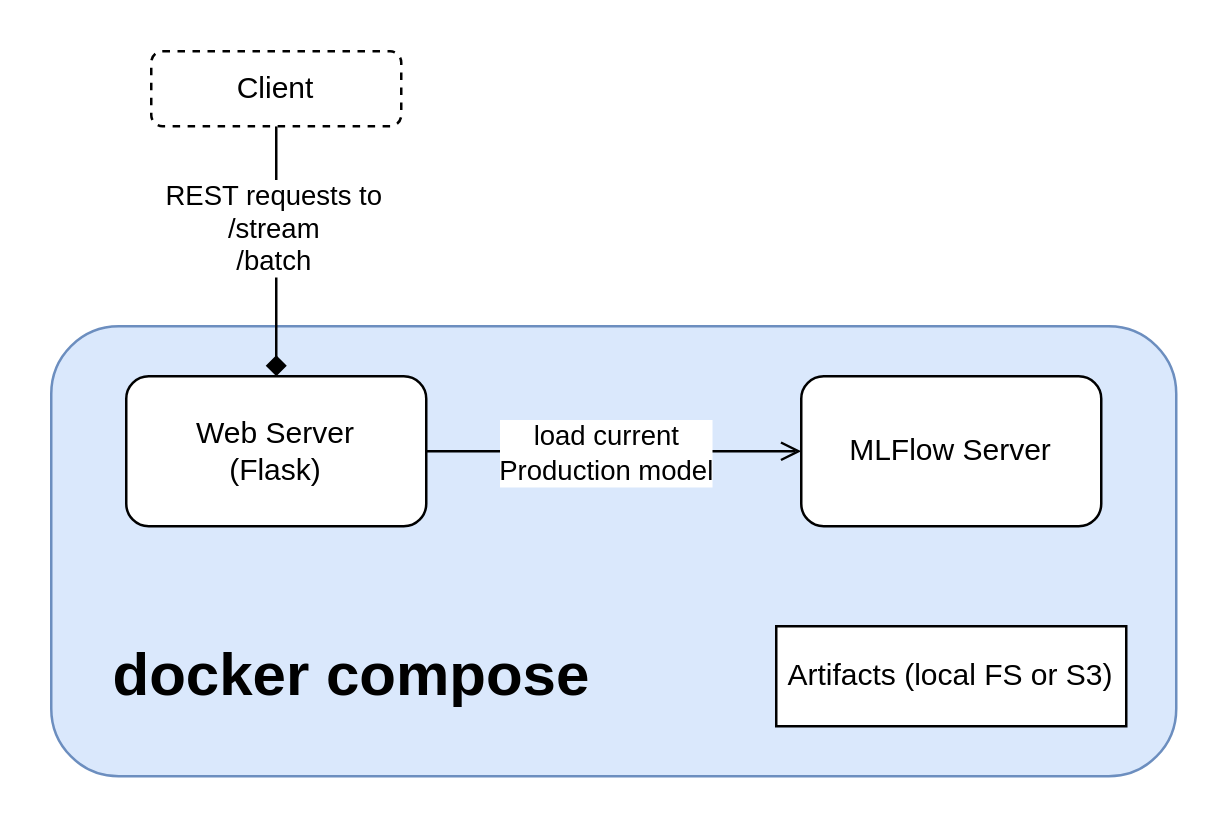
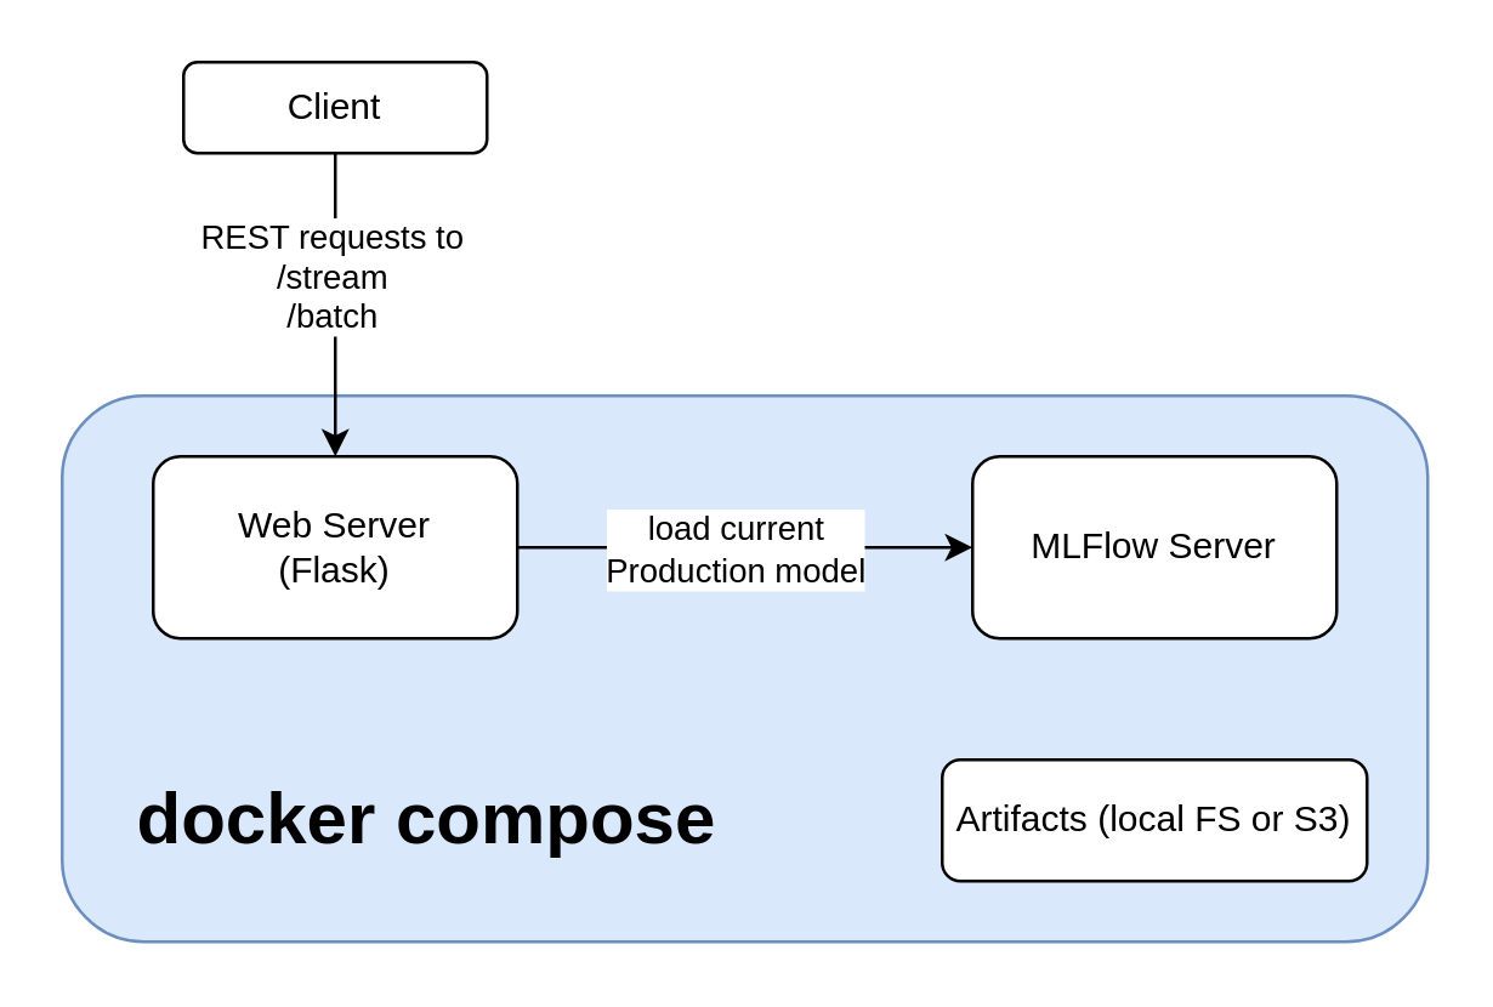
- <mxCell id="5" value="Client" style="rounded=1;whiteSpace=wrap;html=1;dashed=1;" vertex="1" parent="1"><mxGeometry x="60" y="20" width="100" height="30" as="geometry" /></mxCell>
+ <mxCell id="5" value="Client" style="rounded=1;whiteSpace=wrap;html=1;" vertex="1" parent="1"><mxGeometry x="60" y="20" width="100" height="30" as="geometry" /></mxCell>
- <mxCell id="3" style="edgeStyle=orthogonalEdgeStyle;rounded=0;orthogonalLoop=1;jettySize=auto;html=1;endArrow=diamond;" edge="1" parent="1" source="5" target="8"><mxGeometry relative="1" as="geometry" /></mxCell>
+ <mxCell id="3" style="edgeStyle=orthogonalEdgeStyle;rounded=0;orthogonalLoop=1;jettySize=auto;html=1;" edge="1" parent="1" source="5" target="8"><mxGeometry relative="1" as="geometry" /></mxCell>
- <mxCell id="6" style="edgeStyle=orthogonalEdgeStyle;rounded=0;orthogonalLoop=1;jettySize=auto;html=1;endArrow=open;" edge="1" parent="1" source="8" target="9"><mxGeometry relative="1" as="geometry" /></mxCell>
+ <mxCell id="6" style="edgeStyle=orthogonalEdgeStyle;rounded=0;orthogonalLoop=1;jettySize=auto;html=1;" edge="1" parent="1" source="8" target="9"><mxGeometry relative="1" as="geometry" /></mxCell>
- <mxCell id="10" value="Artifacts (local FS or S3)" style="rounded=0;whiteSpace=wrap;html=1;" vertex="1" parent="1"><mxGeometry x="310" y="250" width="140" height="40" as="geometry" /></mxCell>
+ <mxCell id="10" value="Artifacts (local FS or S3)" style="whiteSpace=wrap;html=1;rounded=1;" vertex="1" parent="1"><mxGeometry x="310" y="250" width="140" height="40" as="geometry" /></mxCell>
